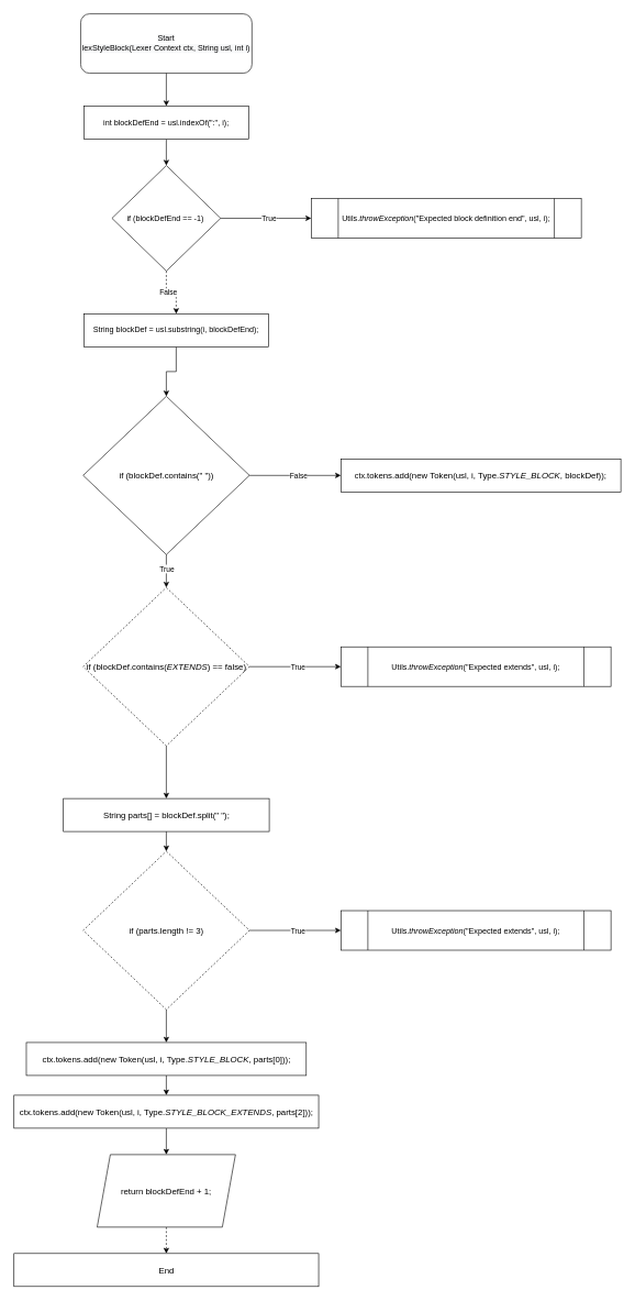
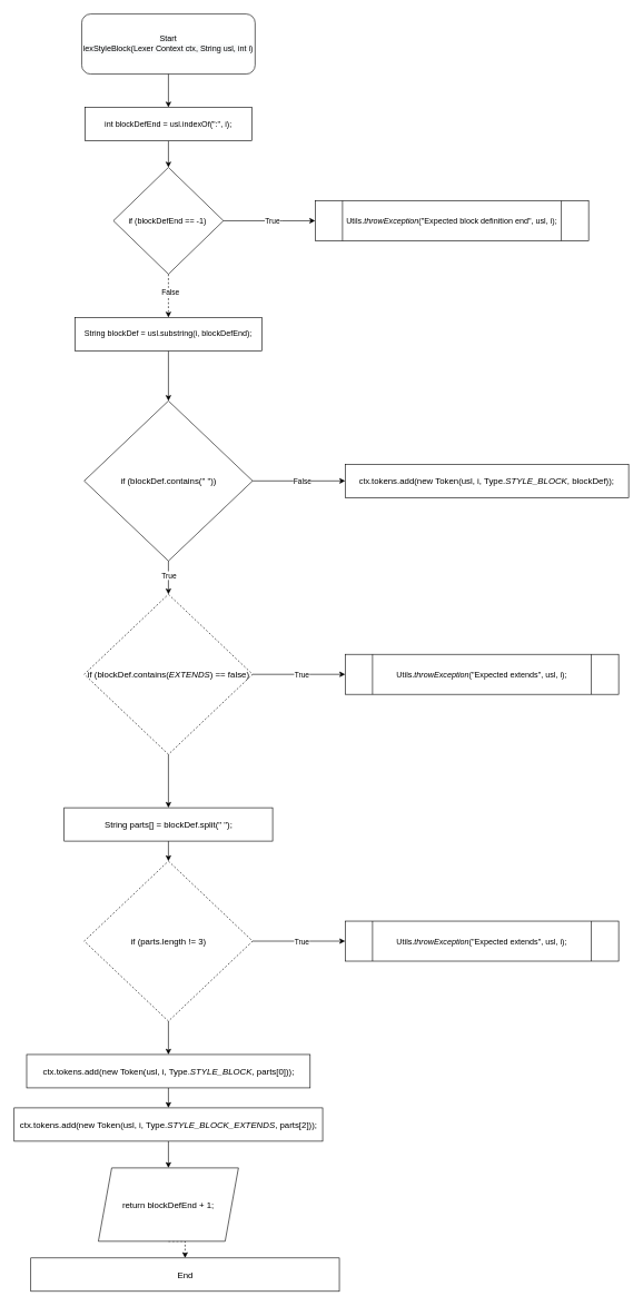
- <mxCell id="13" value="&lt;pre style=&quot;&quot;&gt;&lt;font face=&quot;Helvetica&quot; style=&quot;font-size: 12px&quot;&gt;String blockDef = usl.substring(i, blockDefEnd);&lt;/font&gt;&lt;/pre&gt;" style="rounded=0;whiteSpace=wrap;html=1;labelBackgroundColor=#ffffff;" vertex="1" parent="1"><mxGeometry x="127" y="475" width="280" height="50" as="geometry" /></mxCell>
+ <mxCell id="13" value="&lt;pre style=&quot;&quot;&gt;&lt;font face=&quot;Helvetica&quot; style=&quot;font-size: 12px&quot;&gt;String blockDef = usl.substring(i, blockDefEnd);&lt;/font&gt;&lt;/pre&gt;" style="rounded=0;whiteSpace=wrap;html=1;labelBackgroundColor=#ffffff;" vertex="1" parent="1"><mxGeometry x="112" y="475" width="280" height="50" as="geometry" /></mxCell>
- <mxCell id="38" value="&lt;div style=&quot;font-size: 9.8pt&quot;&gt;&lt;div style=&quot;font-size: 9.8pt&quot;&gt;End&lt;/div&gt;&lt;/div&gt;" style="rounded=0;whiteSpace=wrap;html=1;labelBackgroundColor=none;fontFamily=Helvetica;" vertex="1" parent="1"><mxGeometry x="20.75" y="1900" width="462.5" height="50" as="geometry" /></mxCell>
+ <mxCell id="38" value="&lt;div style=&quot;font-size: 9.8pt&quot;&gt;&lt;div style=&quot;font-size: 9.8pt&quot;&gt;End&lt;/div&gt;&lt;/div&gt;" style="rounded=0;whiteSpace=wrap;html=1;labelBackgroundColor=none;fontFamily=Helvetica;" vertex="1" parent="1"><mxGeometry x="45.75" y="1885" width="462.5" height="50" as="geometry" /></mxCell>
